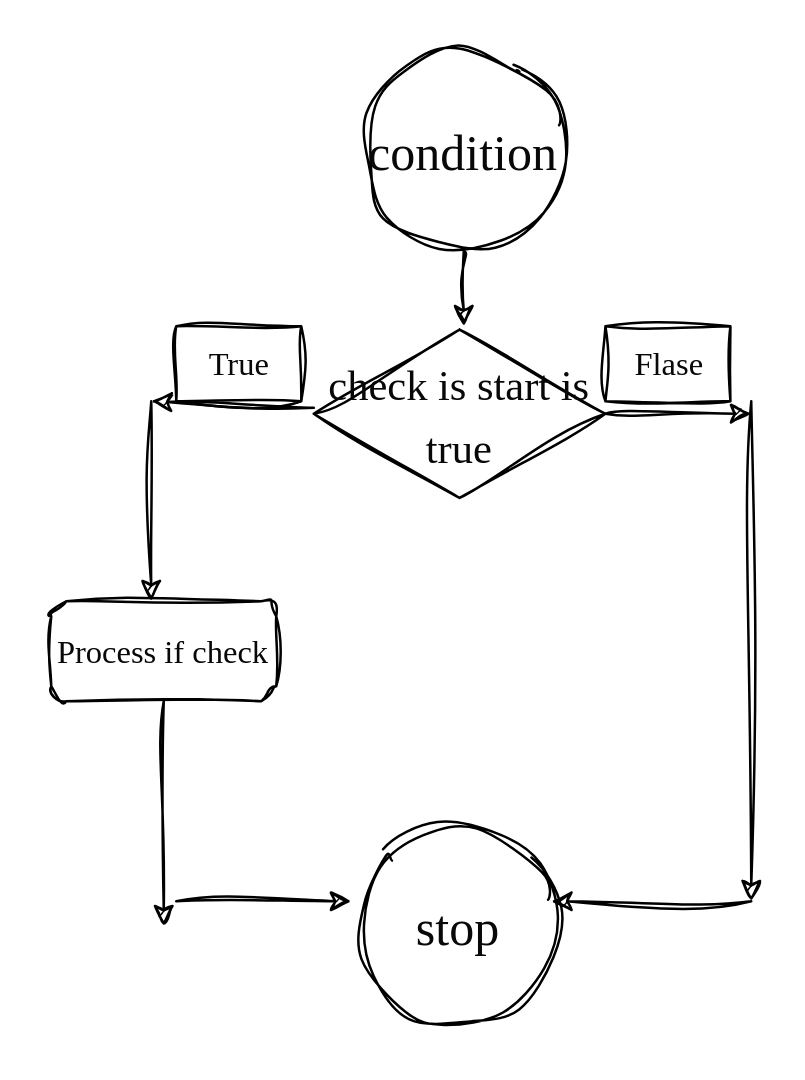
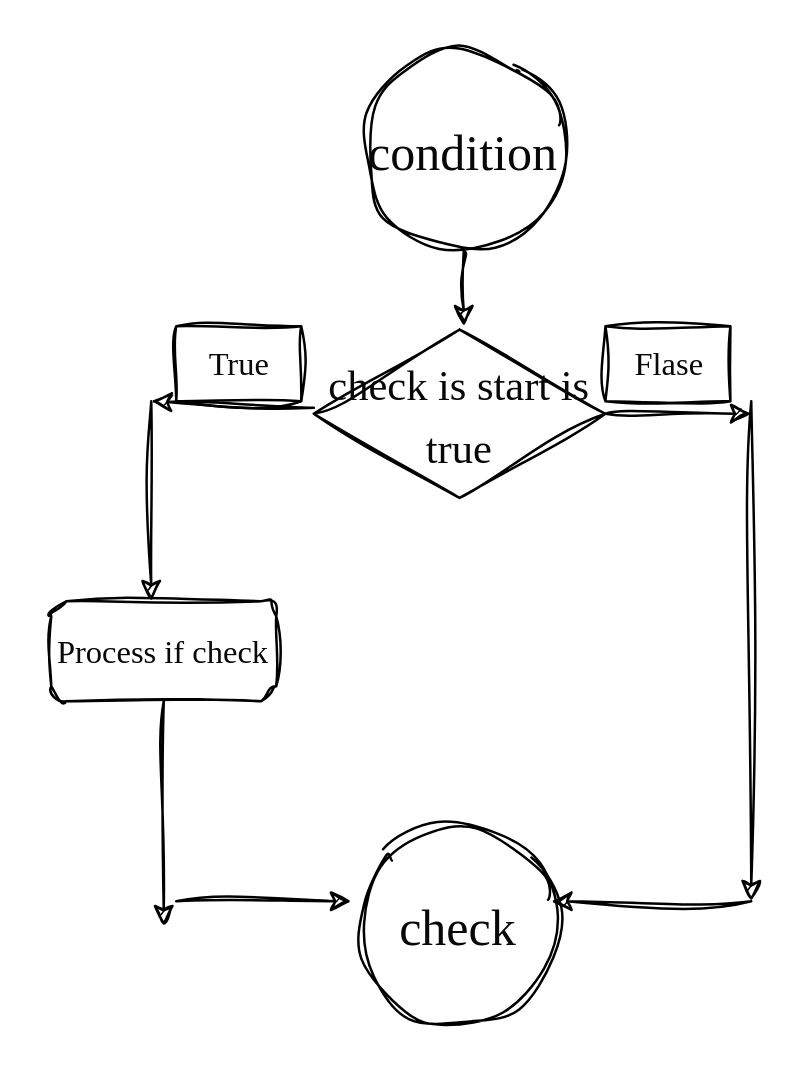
- <mxCell id="15" value="&lt;font color=&quot;#080808&quot;&gt;stop&lt;/font&gt;" style="ellipse;whiteSpace=wrap;html=1;aspect=fixed;sketch=1;hachureGap=4;jiggle=2;curveFitting=1;fontFamily=Architects Daughter;fontSource=https%3A%2F%2Ffonts.googleapis.com%2Fcss%3Ffamily%3DArchitects%2BDaughter;fontSize=20;strokeColor=#000000;gradientColor=none;fillColor=none;" vertex="1" parent="1"><mxGeometry x="143.33" y="330" width="80" height="80" as="geometry" /></mxCell>
+ <mxCell id="15" value="&lt;font color=&quot;#080808&quot;&gt;check&lt;/font&gt;" style="ellipse;whiteSpace=wrap;html=1;aspect=fixed;sketch=1;hachureGap=4;jiggle=2;curveFitting=1;fontFamily=Architects Daughter;fontSource=https%3A%2F%2Ffonts.googleapis.com%2Fcss%3Ffamily%3DArchitects%2BDaughter;fontSize=20;strokeColor=#000000;gradientColor=none;fillColor=none;" vertex="1" parent="1"><mxGeometry x="143.33" y="330" width="80" height="80" as="geometry" /></mxCell>
